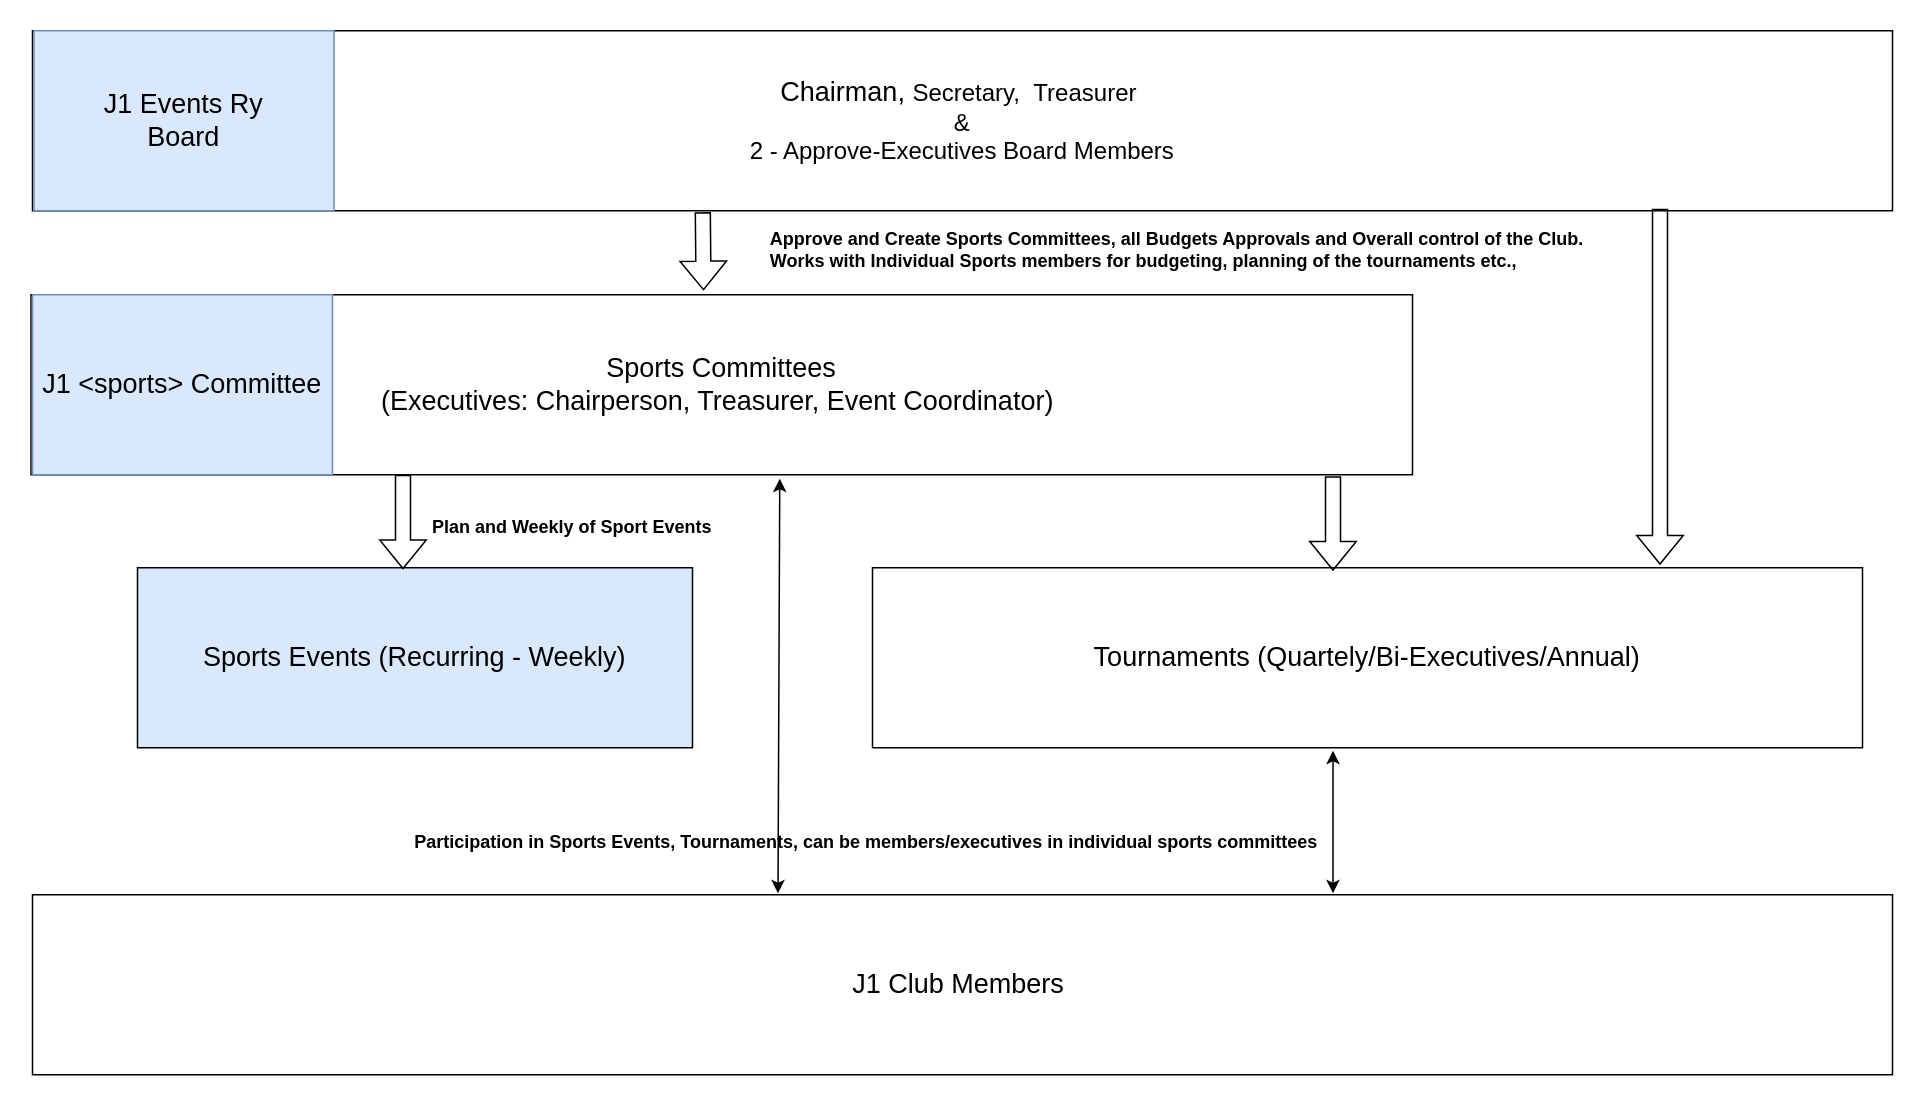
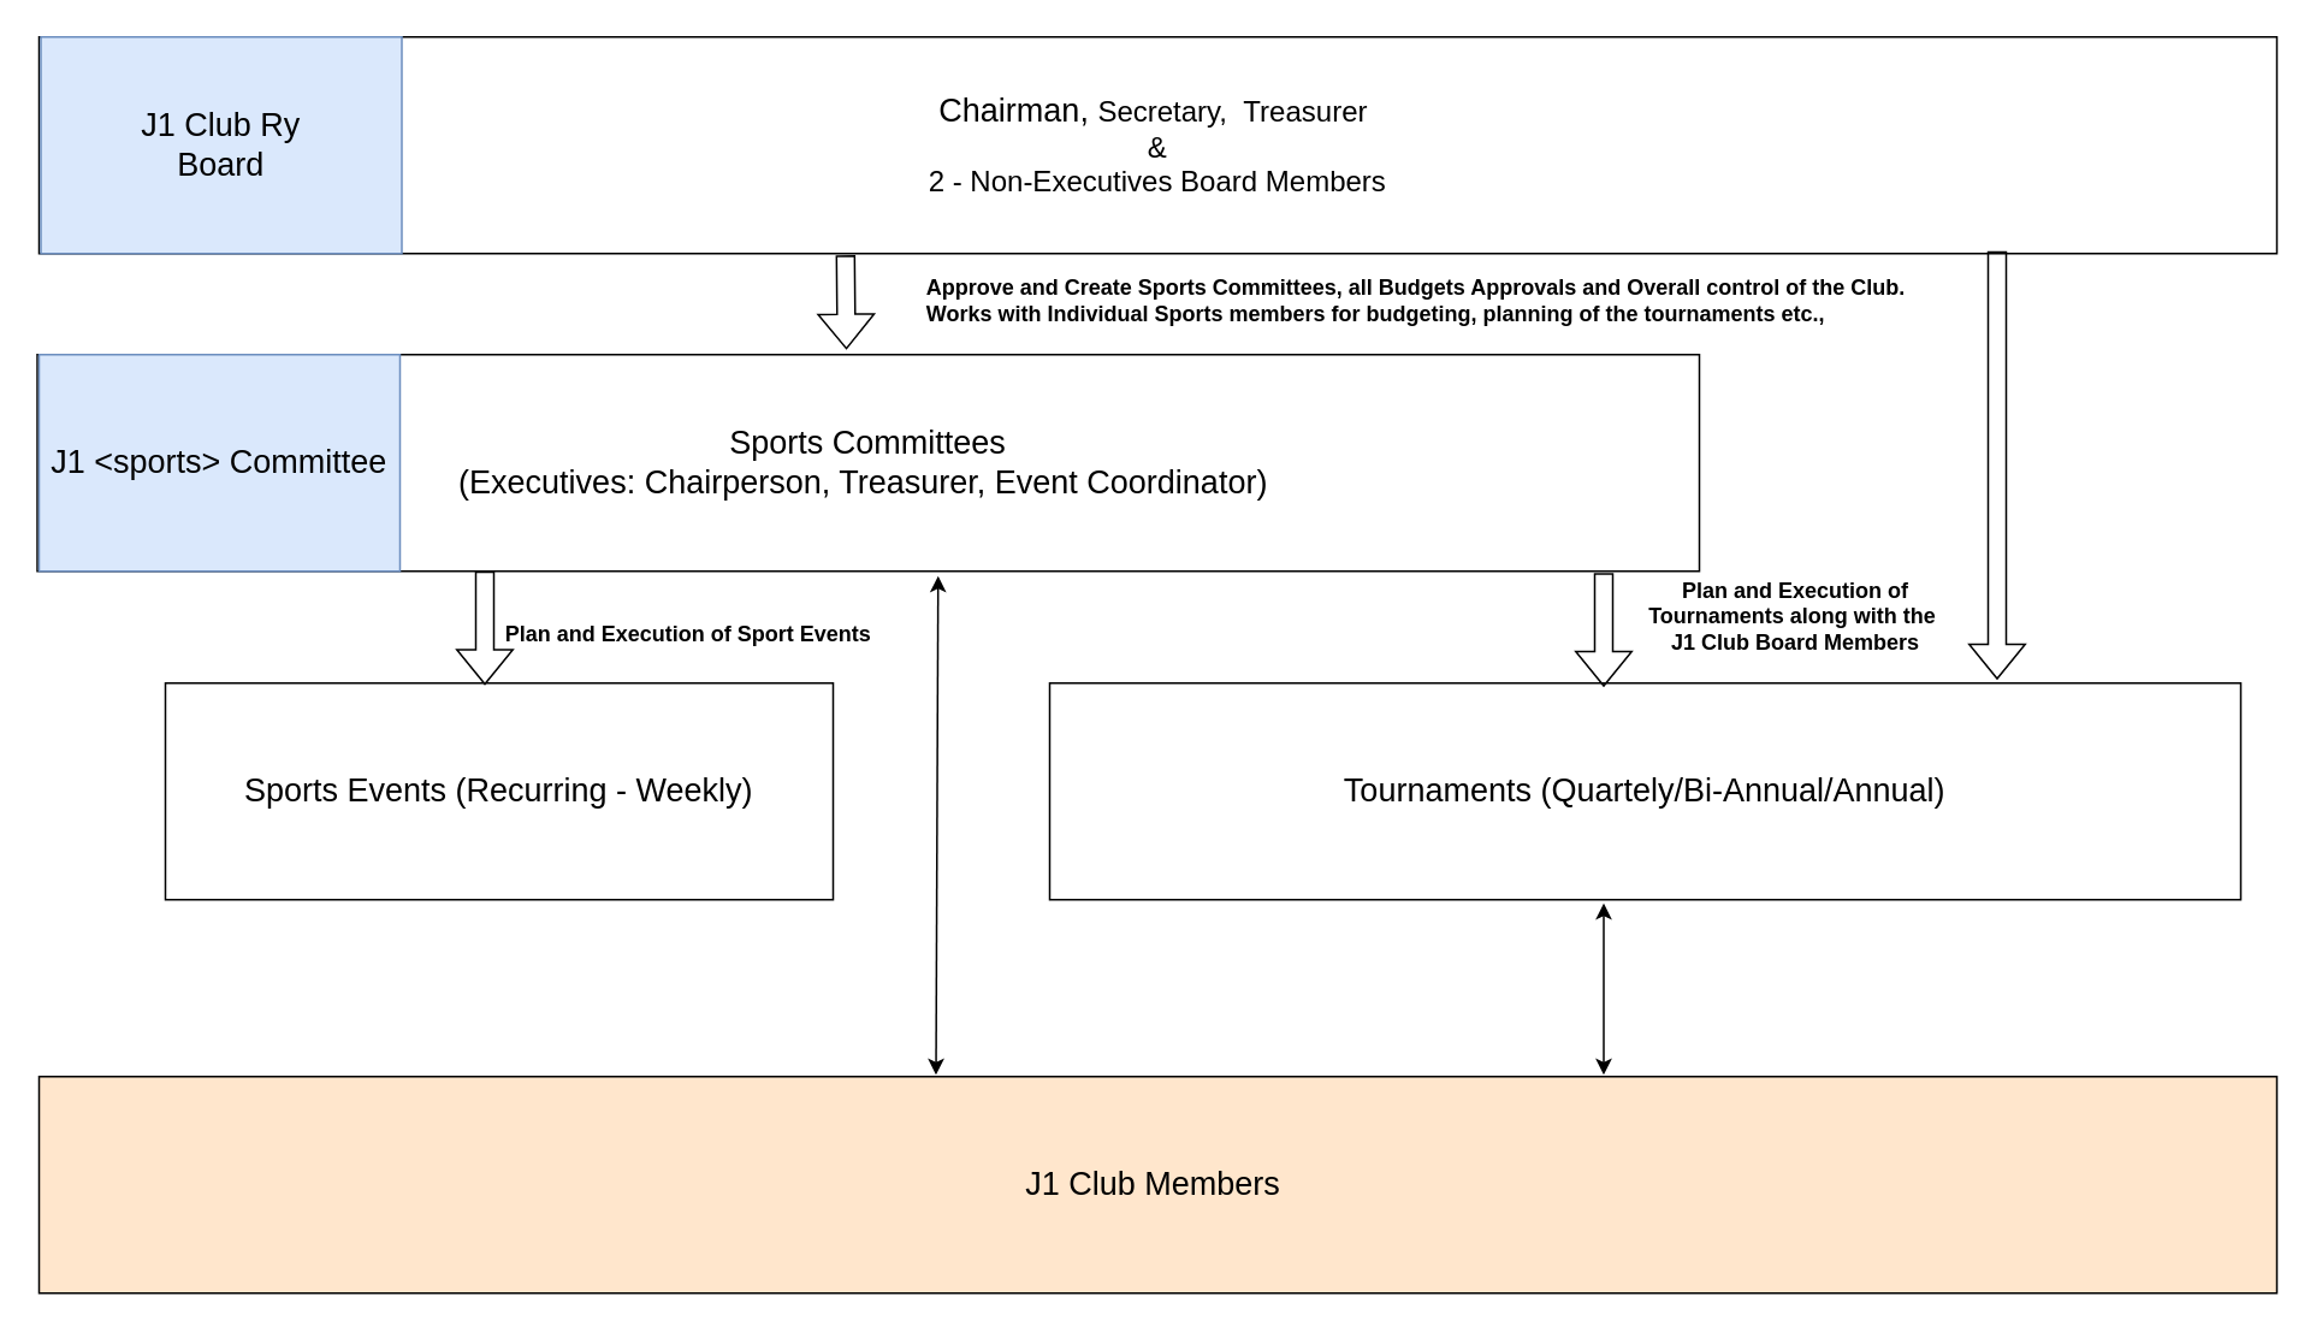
- <mxCell id="11" value="&lt;span style=&quot;font-size: 18px;&quot;&gt;J1 Events Ry&lt;/span&gt;&lt;div&gt;&lt;span style=&quot;font-size: 18px;&quot;&gt;Board&lt;/span&gt;&lt;/div&gt;" style="rounded=0;whiteSpace=wrap;html=1;fillColor=#dae8fc;strokeColor=#6c8ebf;" parent="1" vertex="1"><mxGeometry x="22" y="20" width="200" height="120" as="geometry" /></mxCell>
+ <mxCell id="11" value="&lt;span style=&quot;font-size: 18px;&quot;&gt;J1 Club Ry&lt;/span&gt;&lt;div&gt;&lt;span style=&quot;font-size: 18px;&quot;&gt;Board&lt;/span&gt;&lt;/div&gt;" style="rounded=0;whiteSpace=wrap;html=1;fillColor=#dae8fc;strokeColor=#6c8ebf;" parent="1" vertex="1"><mxGeometry x="22" y="20" width="200" height="120" as="geometry" /></mxCell>
- <mxCell id="2" value="&lt;font style=&quot;font-size: 18px;&quot;&gt;Chairman,&amp;nbsp;&lt;/font&gt;&lt;font style=&quot;background-color: initial;&quot; size=&quot;3&quot;&gt;Secretary,&amp;nbsp;&amp;nbsp;&lt;/font&gt;&lt;span style=&quot;background-color: initial; font-size: medium;&quot;&gt;Treasurer&amp;nbsp;&lt;/span&gt;&lt;div&gt;&lt;span style=&quot;background-color: initial; font-size: medium;&quot;&gt;&amp;amp;&lt;/span&gt;&lt;/div&gt;&lt;div&gt;&lt;div&gt;&lt;font size=&quot;3&quot;&gt;2 - Approve-Executives Board Members&lt;/font&gt;&lt;/div&gt;&lt;/div&gt;" style="rounded=0;whiteSpace=wrap;html=1;" parent="1" vertex="1"><mxGeometry x="21" y="20" width="1240" height="120" as="geometry" /></mxCell>
+ <mxCell id="2" value="&lt;font style=&quot;font-size: 18px;&quot;&gt;Chairman,&amp;nbsp;&lt;/font&gt;&lt;font style=&quot;background-color: initial;&quot; size=&quot;3&quot;&gt;Secretary,&amp;nbsp;&amp;nbsp;&lt;/font&gt;&lt;span style=&quot;background-color: initial; font-size: medium;&quot;&gt;Treasurer&amp;nbsp;&lt;/span&gt;&lt;div&gt;&lt;span style=&quot;background-color: initial; font-size: medium;&quot;&gt;&amp;amp;&lt;/span&gt;&lt;/div&gt;&lt;div&gt;&lt;div&gt;&lt;font size=&quot;3&quot;&gt;2 - Non-Executives Board Members&lt;/font&gt;&lt;/div&gt;&lt;/div&gt;" style="rounded=0;whiteSpace=wrap;html=1;" parent="1" vertex="1"><mxGeometry x="21" y="20" width="1240" height="120" as="geometry" /></mxCell>
+ <mxCell id="17" value="&lt;b&gt;Plan and Execution of Tournaments along with the&amp;nbsp;&lt;/b&gt;&lt;div&gt;&lt;b&gt;J1 Club Board Members&lt;/b&gt;&lt;/div&gt;" style="text;html=1;align=center;verticalAlign=middle;whiteSpace=wrap;rounded=0;" parent="1" vertex="1"><mxGeometry x="904" y="326" width="181" height="30" as="geometry" /></mxCell>
- <mxCell id="16" value="&lt;b&gt;Plan and Weekly of Sport Events&lt;/b&gt;" style="text;html=1;align=center;verticalAlign=middle;whiteSpace=wrap;rounded=0;" parent="1" vertex="1"><mxGeometry x="271" y="336" width="220" height="30" as="geometry" /></mxCell>
+ <mxCell id="16" value="&lt;b&gt;Plan and Execution of Sport Events&lt;/b&gt;" style="text;html=1;align=center;verticalAlign=middle;whiteSpace=wrap;rounded=0;" parent="1" vertex="1"><mxGeometry x="271" y="336" width="220" height="30" as="geometry" /></mxCell>
- <mxCell id="4" value="&lt;span style=&quot;font-size: 18px;&quot;&gt;Sports Events (Recurring - Weekly)&lt;/span&gt;" style="rounded=0;whiteSpace=wrap;html=1;fillColor=#dae8fc;" parent="1" vertex="1"><mxGeometry x="91" y="378" width="370" height="120" as="geometry" /></mxCell>
+ <mxCell id="4" value="&lt;span style=&quot;font-size: 18px;&quot;&gt;Sports Events (Recurring - Weekly)&lt;/span&gt;" style="rounded=0;whiteSpace=wrap;html=1;" parent="1" vertex="1"><mxGeometry x="91" y="378" width="370" height="120" as="geometry" /></mxCell>
- <mxCell id="5" value="&lt;span style=&quot;font-size: 18px;&quot;&gt;Tournaments (Quartely/Bi-Executives/Annual)&lt;/span&gt;" style="rounded=0;whiteSpace=wrap;html=1;" parent="1" vertex="1"><mxGeometry y="378" width="660" height="120" as="geometry" x="581" /></mxCell>
+ <mxCell id="5" value="&lt;span style=&quot;font-size: 18px;&quot;&gt;Tournaments (Quartely/Bi-Annual/Annual)&lt;/span&gt;" style="rounded=0;whiteSpace=wrap;html=1;" parent="1" vertex="1"><mxGeometry y="378" width="660" height="120" as="geometry" x="581" /></mxCell>
- <mxCell id="18" value="&lt;b&gt;Participation in Sports Events, Tournaments, can be members/executives in individual sports committees&lt;/b&gt;" style="text;html=1;align=center;verticalAlign=middle;whiteSpace=wrap;rounded=0;" parent="1" vertex="1"><mxGeometry x="222" y="546" width="710" height="30" as="geometry" /></mxCell>
- <mxCell id="6" value="&lt;span style=&quot;font-size: 18px;&quot;&gt;J1 Club Members&amp;nbsp;&lt;/span&gt;" style="rounded=0;whiteSpace=wrap;html=1;" parent="1" vertex="1"><mxGeometry x="21" y="596" width="1240" height="120" as="geometry" /></mxCell>
+ <mxCell id="6" value="&lt;span style=&quot;font-size: 18px;&quot;&gt;J1 Club Members&amp;nbsp;&lt;/span&gt;" style="rounded=0;whiteSpace=wrap;html=1;fillColor=#ffe6cc;" parent="1" vertex="1"><mxGeometry x="21" y="596" width="1240" height="120" as="geometry" /></mxCell>
